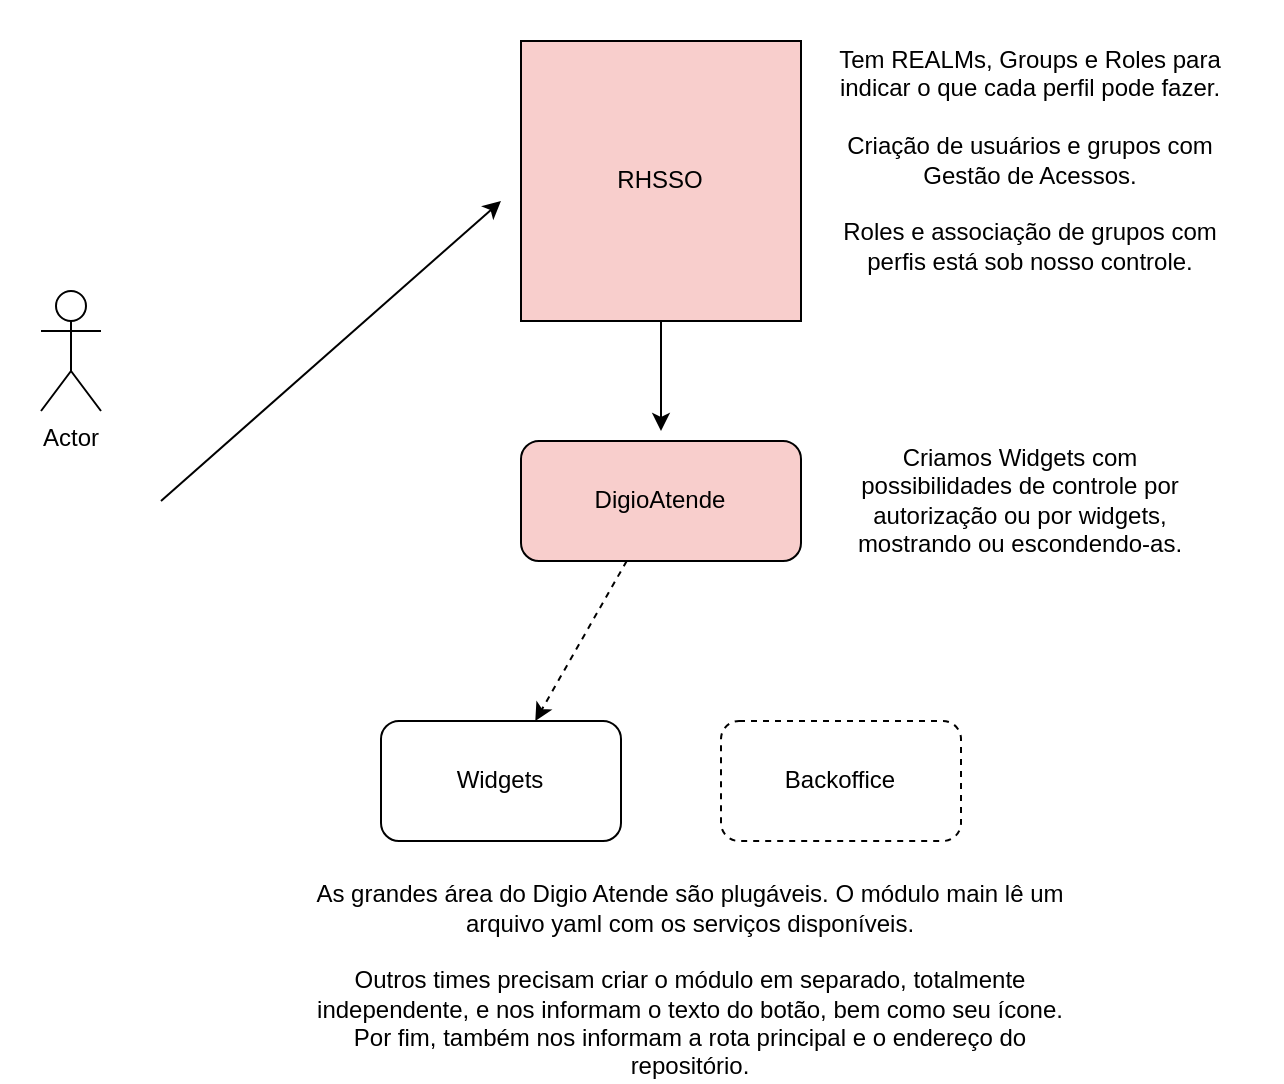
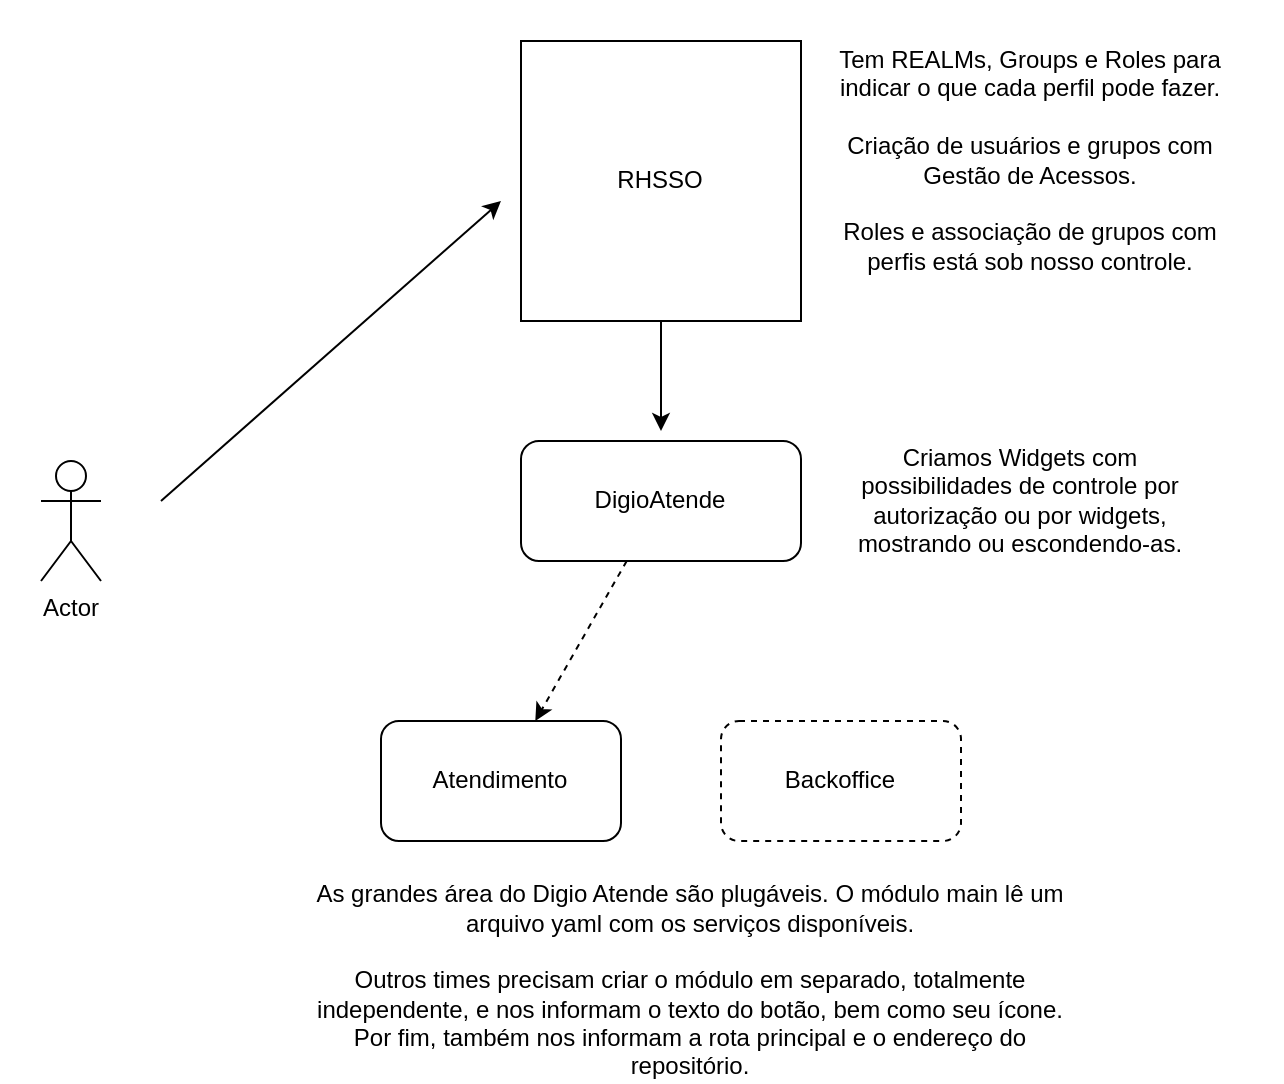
- <mxCell id="3" value="RHSSO" style="whiteSpace=wrap;html=1;aspect=fixed;fillColor=#f8cecc;" vertex="1" parent="1"><mxGeometry x="260" y="20" width="140" height="140" as="geometry" /></mxCell>
+ <mxCell id="3" value="RHSSO" style="whiteSpace=wrap;html=1;aspect=fixed;" vertex="1" parent="1"><mxGeometry x="260" y="20" width="140" height="140" as="geometry" /></mxCell>
- <mxCell id="2" value="Actor" style="shape=umlActor;verticalLabelPosition=bottom;verticalAlign=top;html=1;outlineConnect=0;" vertex="1" parent="1"><mxGeometry x="20" y="145" width="30" height="60" as="geometry" /></mxCell>
+ <mxCell id="2" value="Actor" style="shape=umlActor;verticalLabelPosition=bottom;verticalAlign=top;html=1;outlineConnect=0;" vertex="1" parent="1"><mxGeometry x="20" y="230" width="30" height="60" as="geometry" /></mxCell>
- <mxCell id="5" value="DigioAtende" style="rounded=1;whiteSpace=wrap;html=1;fillColor=#f8cecc;" vertex="1" parent="1"><mxGeometry x="260" y="220" width="140" height="60" as="geometry" /></mxCell>
+ <mxCell id="5" value="DigioAtende" style="rounded=1;whiteSpace=wrap;html=1;" vertex="1" parent="1"><mxGeometry x="260" y="220" width="140" height="60" as="geometry" /></mxCell>
- <mxCell id="10" value="Widgets" style="rounded=1;whiteSpace=wrap;html=1;" vertex="1" parent="1"><mxGeometry x="190" y="360" width="120" height="60" as="geometry" /></mxCell>
+ <mxCell id="10" value="Atendimento" style="rounded=1;whiteSpace=wrap;html=1;" vertex="1" parent="1"><mxGeometry x="190" y="360" width="120" height="60" as="geometry" /></mxCell>
